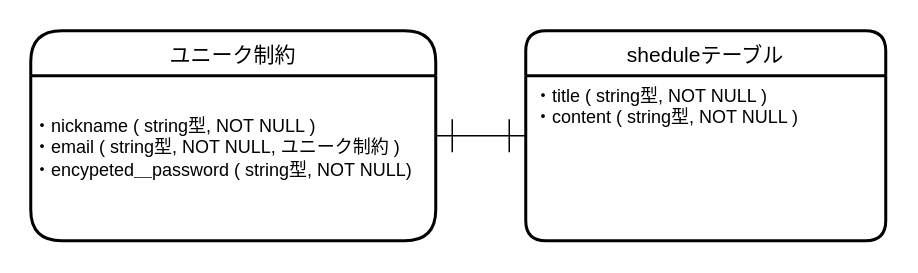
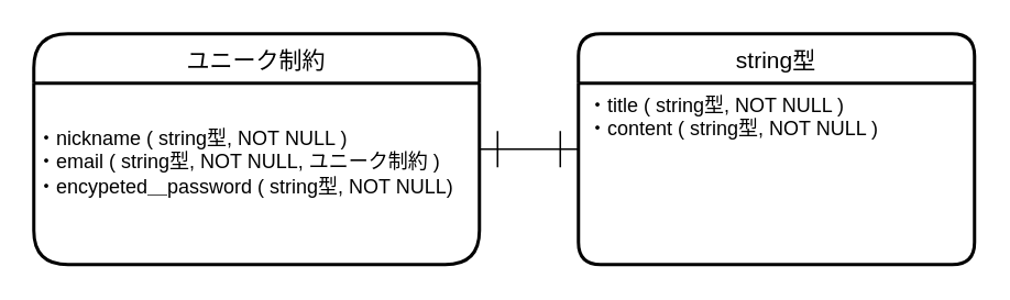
- <mxCell id="5" value="sheduleテーブル" style="swimlane;childLayout=stackLayout;horizontal=1;startSize=30;horizontalStack=0;rounded=1;fontSize=14;fontStyle=0;strokeWidth=2;resizeParent=0;resizeLast=1;shadow=0;dashed=0;align=center;" parent="1" vertex="1"><mxGeometry x="350" y="20" width="240" height="140" as="geometry" /></mxCell>
+ <mxCell id="5" value="string型" style="swimlane;childLayout=stackLayout;horizontal=1;startSize=30;horizontalStack=0;rounded=1;fontSize=14;fontStyle=0;strokeWidth=2;resizeParent=0;resizeLast=1;shadow=0;dashed=0;align=center;" parent="1" vertex="1"><mxGeometry x="350" y="20" width="240" height="140" as="geometry" /></mxCell>
